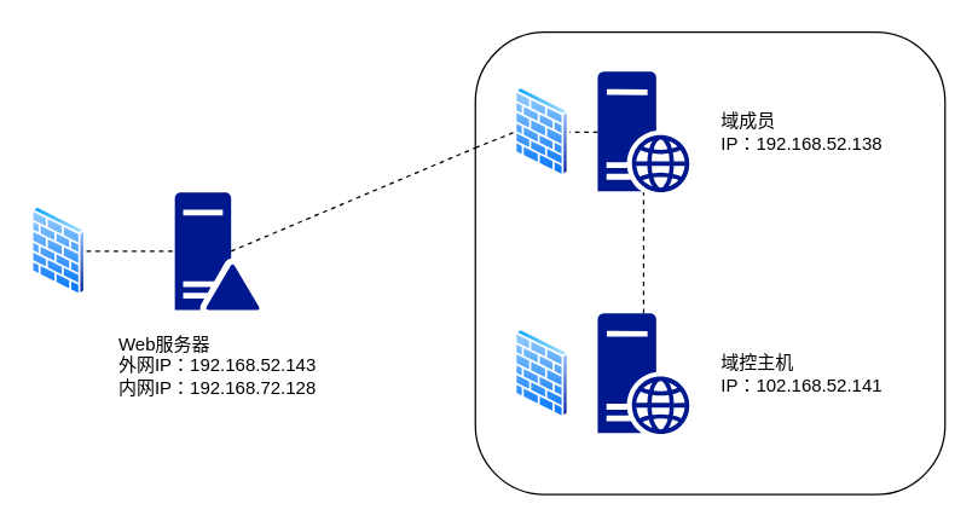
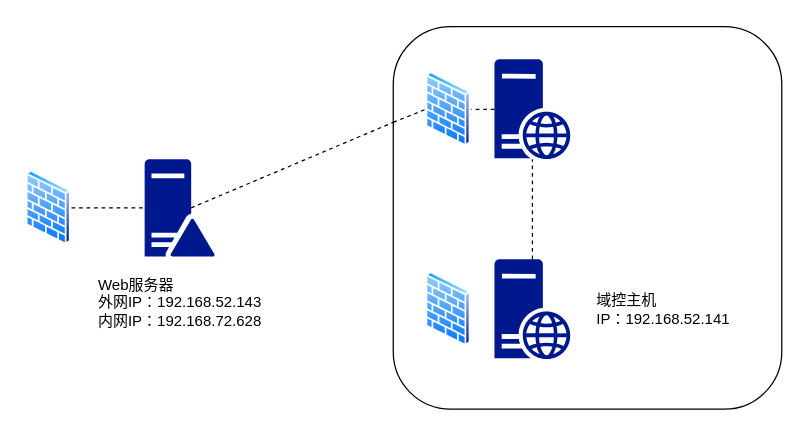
- <mxCell id="6" value="&lt;div&gt;域成员&lt;/div&gt;IP：192.168.52.138" style="text;html=1;align=left;verticalAlign=middle;whiteSpace=wrap;rounded=0;" parent="1" vertex="1"><mxGeometry x="475" y="72" width="110" height="30" as="geometry" /></mxCell>
- <mxCell id="9" value="&lt;div style=&quot;text-align: left;&quot;&gt;Web服务器&lt;/div&gt;&lt;div&gt;外网IP：192.168.52.143&lt;/div&gt;内网IP：192.168.72.128" style="text;html=1;align=center;verticalAlign=middle;whiteSpace=wrap;rounded=0;" parent="1" vertex="1"><mxGeometry x="70.5" y="227" width="145" height="30" as="geometry" /></mxCell>
+ <mxCell id="9" value="&lt;div style=&quot;text-align: left;&quot;&gt;Web服务器&lt;/div&gt;&lt;div&gt;外网IP：192.168.52.143&lt;/div&gt;内网IP：192.168.72.628" style="text;html=1;align=center;verticalAlign=middle;whiteSpace=wrap;rounded=0;" parent="1" vertex="1"><mxGeometry x="70.5" y="227" width="145" height="30" as="geometry" /></mxCell>
- <mxCell id="7" value="&lt;div&gt;域控主机&lt;/div&gt;IP：102.168.52.141" style="text;html=1;align=left;verticalAlign=middle;whiteSpace=wrap;rounded=0;" parent="1" vertex="1"><mxGeometry x="475" y="232" width="110" height="30" as="geometry" /></mxCell>
+ <mxCell id="7" value="&lt;div&gt;域控主机&lt;/div&gt;IP：192.168.52.141" style="text;html=1;align=left;verticalAlign=middle;whiteSpace=wrap;rounded=0;" parent="1" vertex="1"><mxGeometry x="475" y="232" width="110" height="30" as="geometry" /></mxCell>
